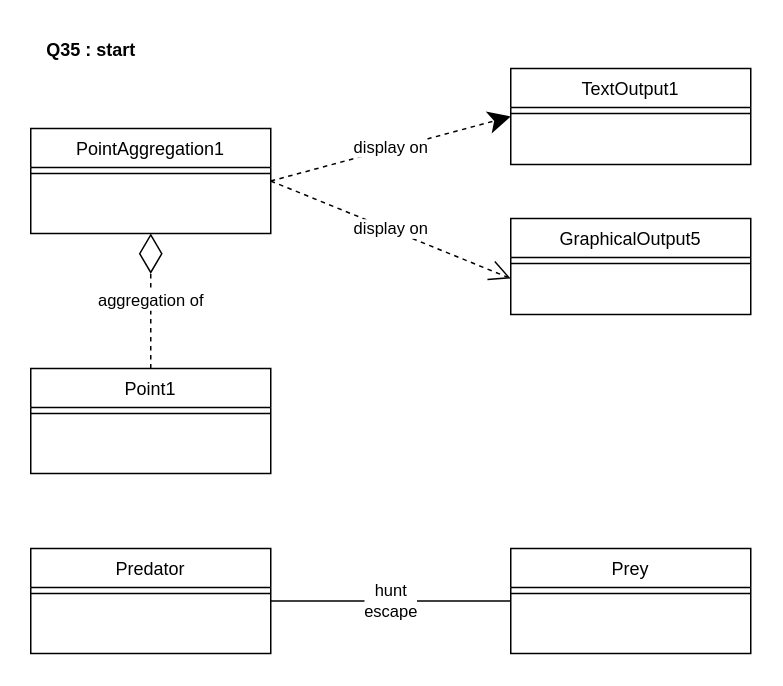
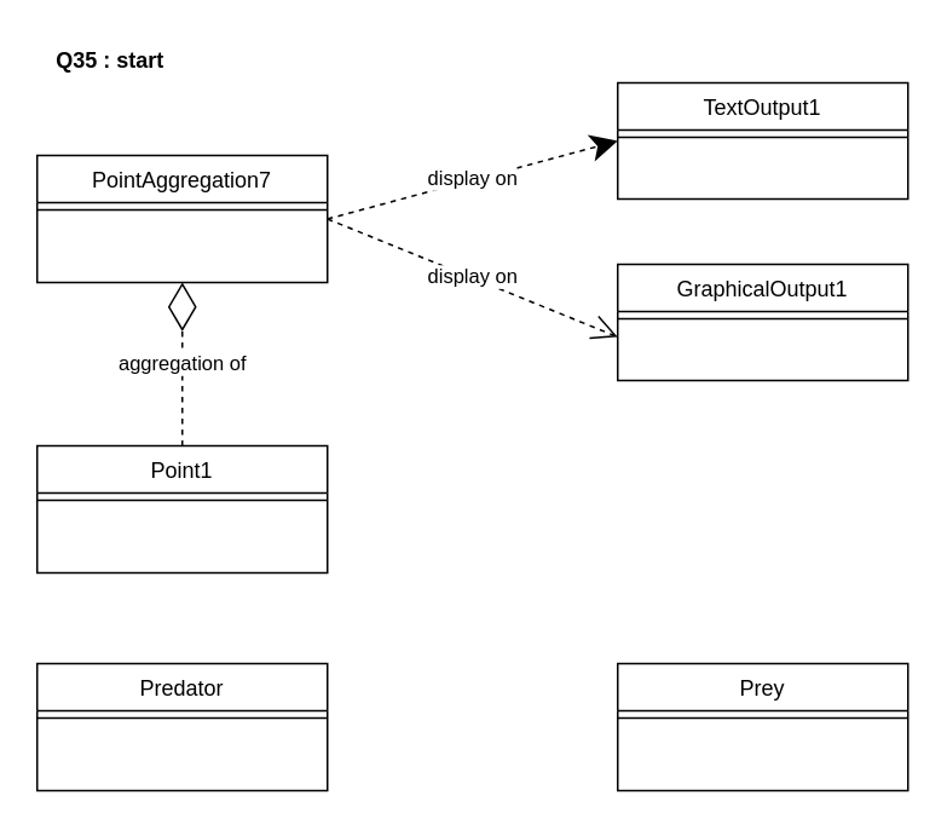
- <mxCell id="9" value="PointAggregation1" style="swimlane;fontStyle=0;align=center;verticalAlign=top;childLayout=stackLayout;horizontal=1;startSize=26;horizontalStack=0;resizeParent=1;resizeLast=0;collapsible=1;marginBottom=0;rounded=0;shadow=0;strokeWidth=1;" vertex="1" parent="1"><mxGeometry x="20" y="85" width="160" height="70" as="geometry"><mxRectangle x="340" y="380" width="170" height="26" as="alternateBounds" /></mxGeometry></mxCell>
+ <mxCell id="9" value="PointAggregation7" style="swimlane;fontStyle=0;align=center;verticalAlign=top;childLayout=stackLayout;horizontal=1;startSize=26;horizontalStack=0;resizeParent=1;resizeLast=0;collapsible=1;marginBottom=0;rounded=0;shadow=0;strokeWidth=1;" vertex="1" parent="1"><mxGeometry x="20" y="85" width="160" height="70" as="geometry"><mxRectangle x="340" y="380" width="170" height="26" as="alternateBounds" /></mxGeometry></mxCell>
- <mxCell id="4" value="GraphicalOutput5" style="swimlane;fontStyle=0;align=center;verticalAlign=top;childLayout=stackLayout;horizontal=1;startSize=26;horizontalStack=0;resizeParent=1;resizeLast=0;collapsible=1;marginBottom=0;rounded=0;shadow=0;strokeWidth=1;" vertex="1" parent="1"><mxGeometry x="340" y="145" width="160" height="64" as="geometry"><mxRectangle x="130" y="380" width="160" height="26" as="alternateBounds" /></mxGeometry></mxCell>
+ <mxCell id="4" value="GraphicalOutput1" style="swimlane;fontStyle=0;align=center;verticalAlign=top;childLayout=stackLayout;horizontal=1;startSize=26;horizontalStack=0;resizeParent=1;resizeLast=0;collapsible=1;marginBottom=0;rounded=0;shadow=0;strokeWidth=1;" vertex="1" parent="1"><mxGeometry x="340" y="145" width="160" height="64" as="geometry"><mxRectangle x="130" y="380" width="160" height="26" as="alternateBounds" /></mxGeometry></mxCell>
- <mxCell id="17" value="hunt&lt;br&gt;escape" style="endArrow=none;startArrow=none;endFill=0;startFill=0;html=1;rounded=0;exitX=1;exitY=0.5;exitDx=0;exitDy=0;entryX=0;entryY=0.5;entryDx=0;entryDy=0;endSize=12;startSize=12;" edge="1" parent="1" source="13" target="15"><mxGeometry width="160" relative="1" as="geometry"><mxPoint x="140" y="365" as="sourcePoint" /><mxPoint x="300" y="365" as="targetPoint" /></mxGeometry></mxCell>
